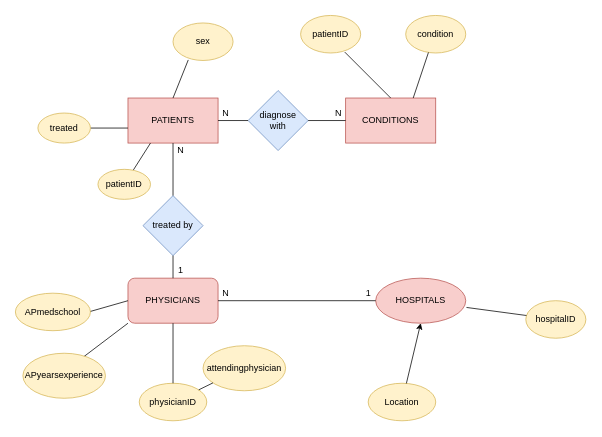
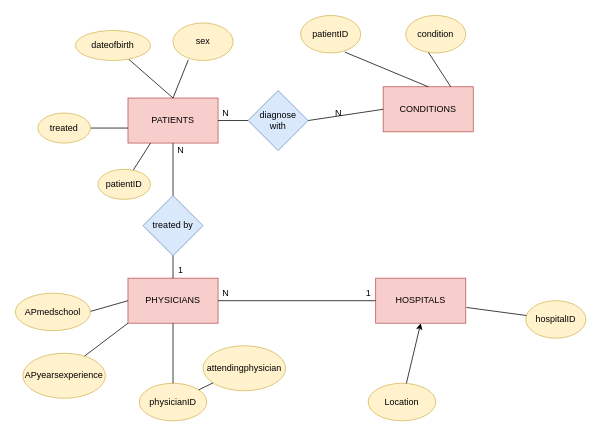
+ <mxCell id="17" value="dateofbirth" style="ellipse;whiteSpace=wrap;html=1;fillColor=#fff2cc;strokeColor=#d6b656;" parent="1" vertex="1"><mxGeometry x="100" y="40" width="100" height="40" as="geometry" /></mxCell>
+ <mxCell id="16" value="" style="endArrow=none;html=1;exitX=0.5;exitY=0;exitDx=0;exitDy=0;" parent="1" source="2" target="17" edge="1"><mxGeometry width="50" height="50" relative="1" as="geometry"><mxPoint x="240" y="200" as="sourcePoint" /><mxPoint x="190" y="90" as="targetPoint" /></mxGeometry></mxCell>
- <mxCell id="4" value="CONDITIONS" style="rounded=0;whiteSpace=wrap;html=1;fillColor=#f8cecc;strokeColor=#b85450;" parent="1" vertex="1"><mxGeometry x="460" y="130" width="120" height="60" as="geometry" /></mxCell>
+ <mxCell id="4" value="CONDITIONS" style="rounded=0;whiteSpace=wrap;html=1;fillColor=#f8cecc;strokeColor=#b85450;" parent="1" vertex="1"><mxGeometry x="510" y="115" width="120" height="60" as="geometry" /></mxCell>
- <mxCell id="6" value="PHYSICIANS" style="whiteSpace=wrap;html=1;fillColor=#f8cecc;strokeColor=#b85450;rounded=1;" parent="1" vertex="1"><mxGeometry x="170" y="370" width="120" height="60" as="geometry" /></mxCell>
+ <mxCell id="6" value="PHYSICIANS" style="rounded=0;whiteSpace=wrap;html=1;fillColor=#f8cecc;strokeColor=#b85450;" parent="1" vertex="1"><mxGeometry x="170" y="370" width="120" height="60" as="geometry" /></mxCell>
- <mxCell id="32" value="HOSPITALS" style="ellipse;whiteSpace=wrap;html=1;fillColor=#f8cecc;strokeColor=#b85450;" parent="1" vertex="1"><mxGeometry x="500" y="370" width="120" height="60" as="geometry" /></mxCell>
+ <mxCell id="32" value="HOSPITALS" style="rounded=0;whiteSpace=wrap;html=1;fillColor=#f8cecc;strokeColor=#b85450;" parent="1" vertex="1"><mxGeometry x="500" y="370" width="120" height="60" as="geometry" /></mxCell>
